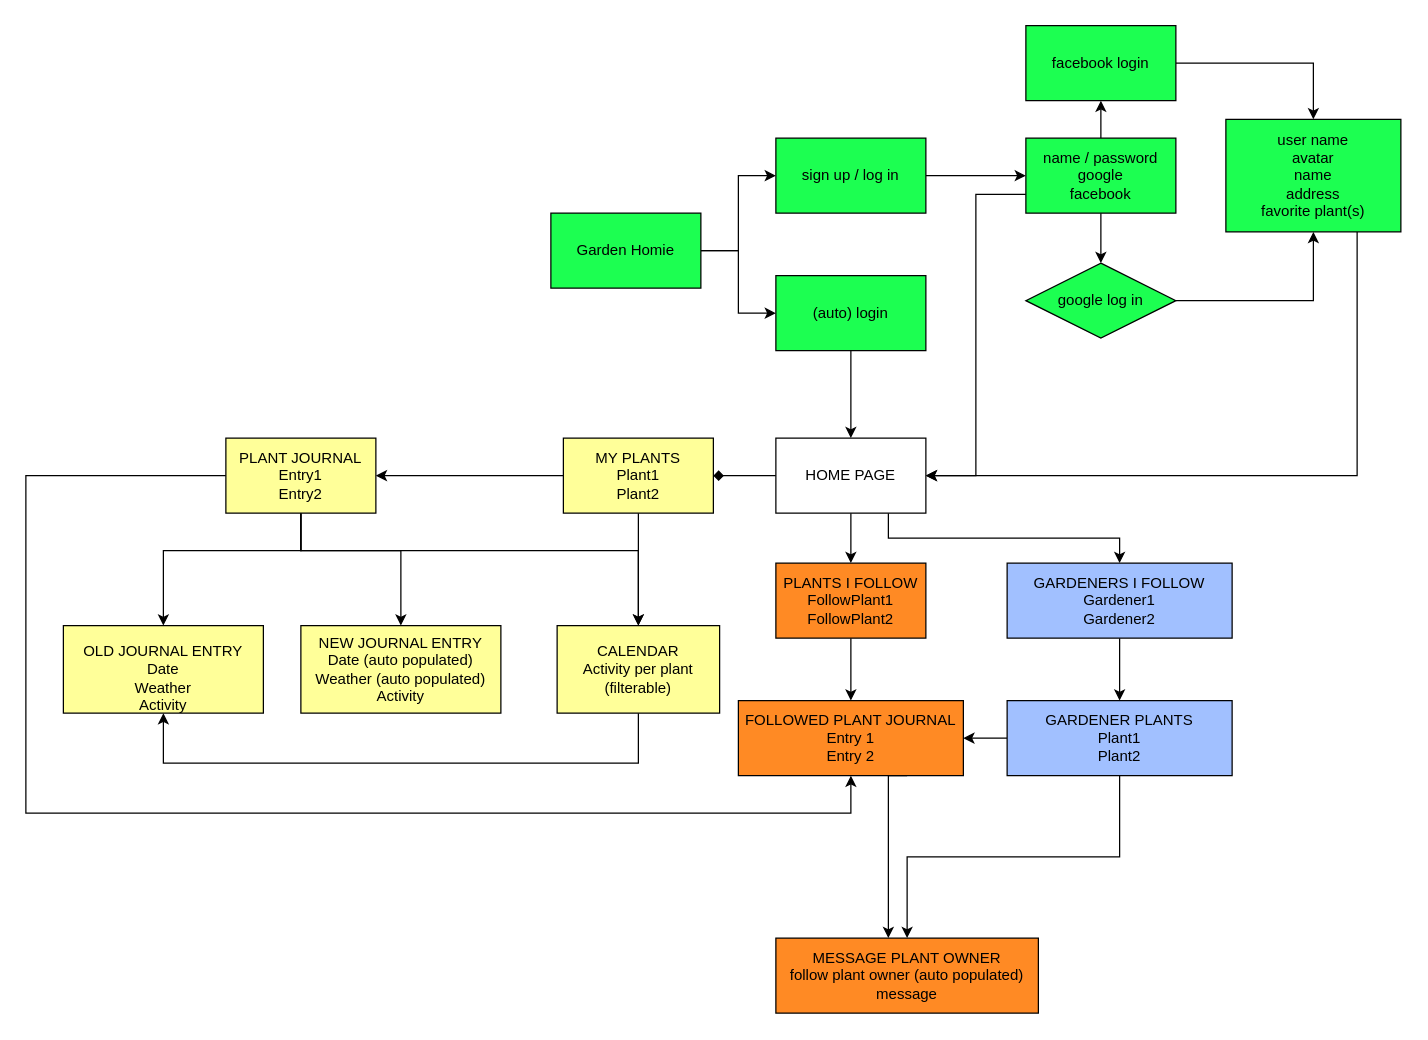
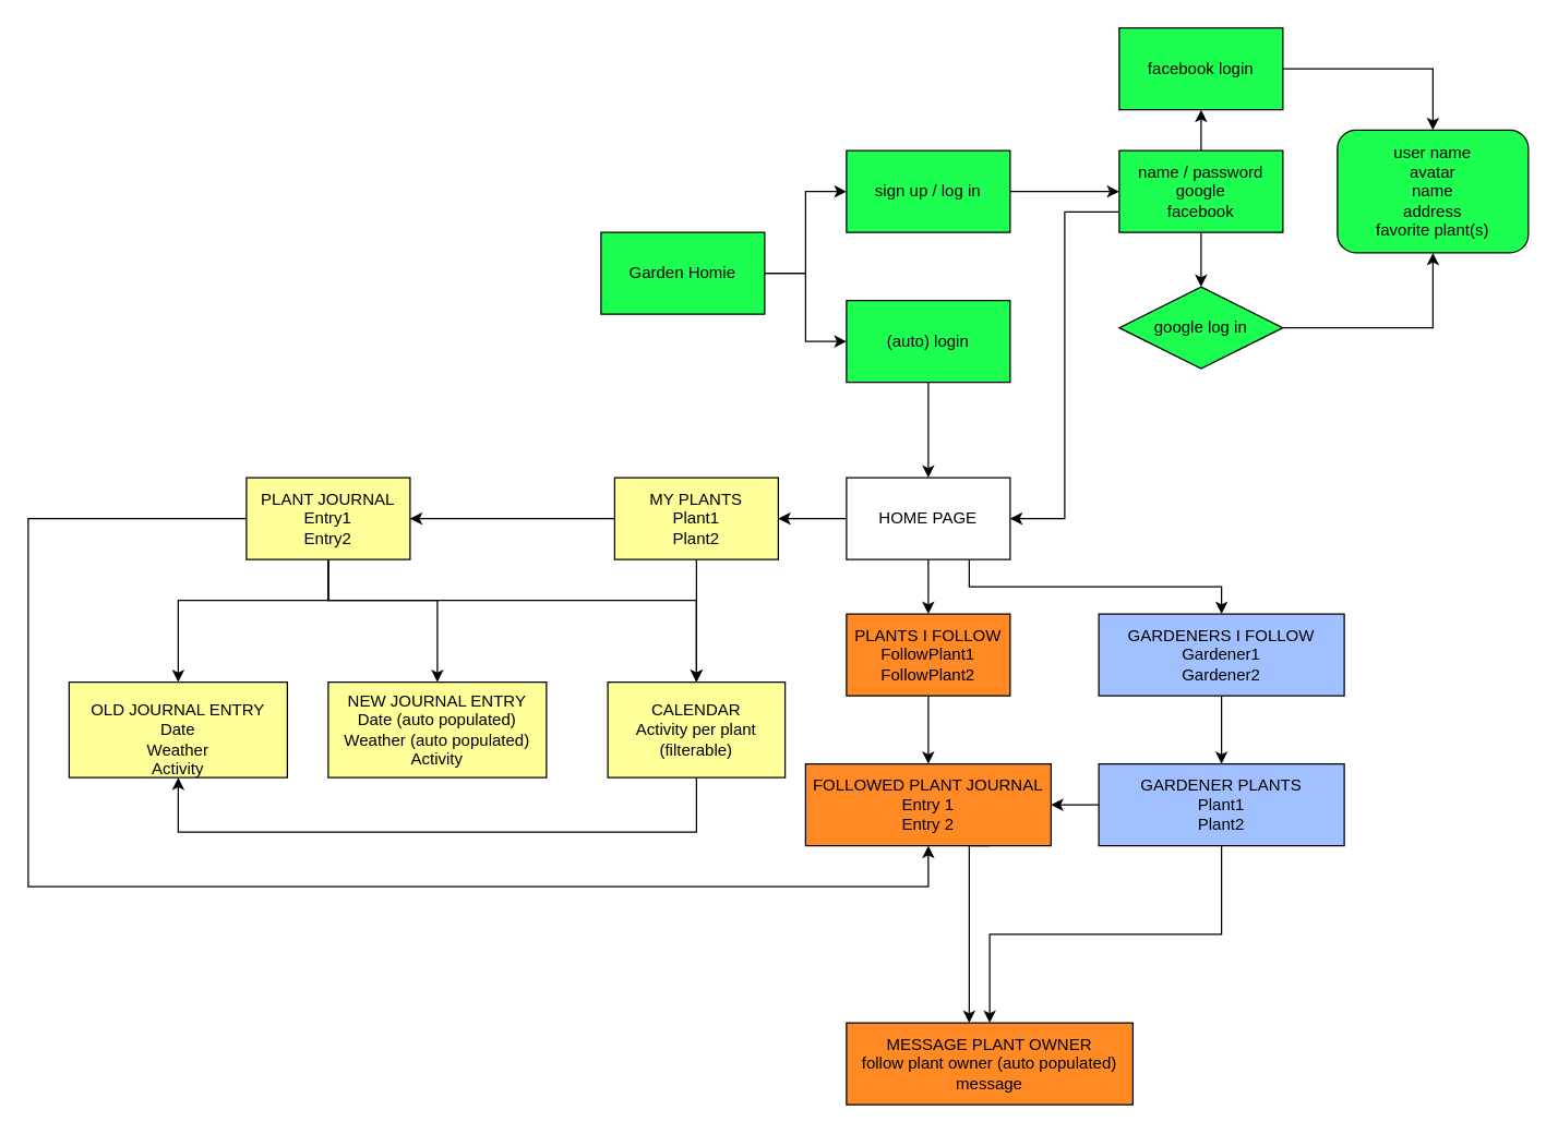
- <mxCell id="15" value="&lt;div&gt;user name&lt;/div&gt;&lt;div&gt;avatar&lt;br&gt;&lt;/div&gt;&lt;div&gt;name&lt;/div&gt;&lt;div&gt;address&lt;/div&gt;&lt;div&gt;favorite plant(s)&lt;/div&gt;" style="rounded=0;whiteSpace=wrap;html=1;fillColor=#1CFF51;" vertex="1" parent="1"><mxGeometry x="980" y="95" width="140" height="90" as="geometry" /></mxCell>
+ <mxCell id="15" value="&lt;div&gt;user name&lt;/div&gt;&lt;div&gt;avatar&lt;br&gt;&lt;/div&gt;&lt;div&gt;name&lt;/div&gt;&lt;div&gt;address&lt;/div&gt;&lt;div&gt;favorite plant(s)&lt;/div&gt;" style="whiteSpace=wrap;html=1;fillColor=#1CFF51;rounded=1;" vertex="1" parent="1"><mxGeometry x="980" y="95" width="140" height="90" as="geometry" /></mxCell>
- <mxCell id="31" value="" style="edgeStyle=orthogonalEdgeStyle;rounded=0;orthogonalLoop=1;jettySize=auto;html=1;endArrow=diamond;" edge="1" parent="1" source="34" target="21"><mxGeometry relative="1" as="geometry" /></mxCell>
+ <mxCell id="31" value="" style="edgeStyle=orthogonalEdgeStyle;rounded=0;orthogonalLoop=1;jettySize=auto;html=1;" edge="1" parent="1" source="34" target="21"><mxGeometry relative="1" as="geometry" /></mxCell>
- <mxCell id="14" style="edgeStyle=orthogonalEdgeStyle;rounded=0;orthogonalLoop=1;jettySize=auto;html=1;exitX=0.75;exitY=1;exitDx=0;exitDy=0;entryX=1;entryY=0.5;entryDx=0;entryDy=0;" edge="1" parent="1" source="15" target="34"><mxGeometry relative="1" as="geometry" /></mxCell>
